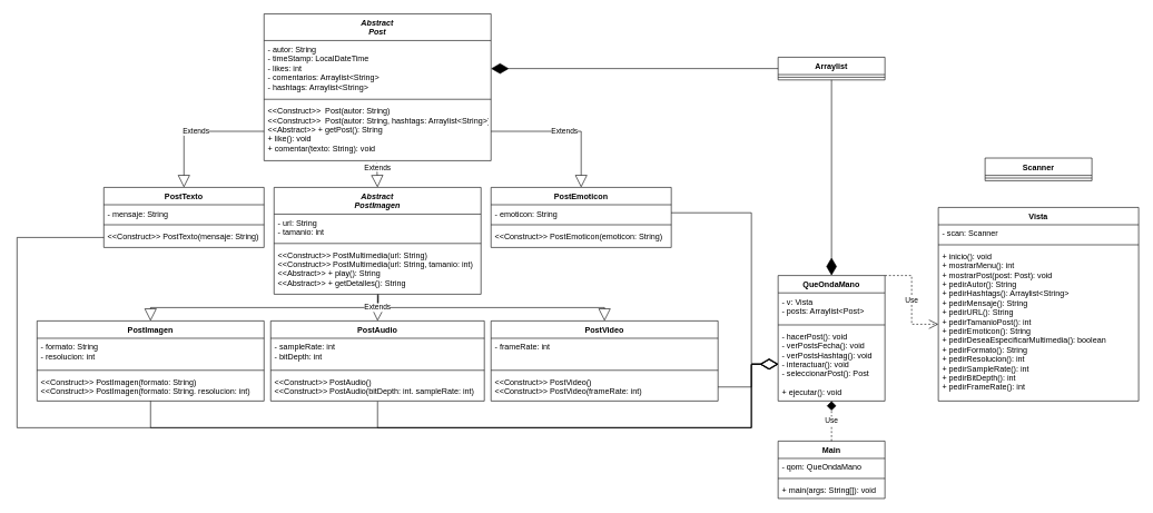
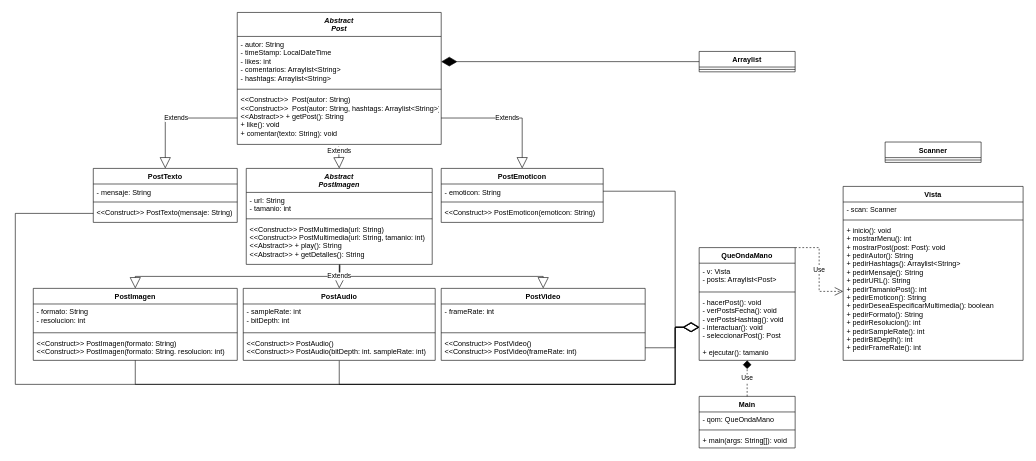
- <mxCell id="60" value="" style="endArrow=diamondThin;endFill=1;endSize=24;html=1;rounded=0;exitX=0.5;exitY=1;exitDx=0;exitDy=0;entryX=0.5;entryY=0;entryDx=0;entryDy=0;" edge="1" parent="1" source="44" target="34"><mxGeometry width="160" relative="1" as="geometry"><mxPoint x="1250" y="210" as="sourcePoint" /><mxPoint x="1410" y="210" as="targetPoint" /></mxGeometry></mxCell>
- <mxCell id="37" value="- hacerPost(): void&#10;- verPostsFecha(): void&#10;- verPostsHashtag(): void&#10;- interactuar(): void&#10;- seleccionarPost(): Post&#10;&#10;+ ejecutar(): void" style="text;strokeColor=none;fillColor=none;align=left;verticalAlign=top;spacingLeft=4;spacingRight=4;overflow=hidden;rotatable=0;points=[[0,0.5],[1,0.5]];portConstraint=eastwest;" vertex="1" parent="34"><mxGeometry y="78" width="160" height="110" as="geometry" /></mxCell>
+ <mxCell id="37" value="- hacerPost(): void&#10;- verPostsFecha(): void&#10;- verPostsHashtag(): void&#10;- interactuar(): void&#10;- seleccionarPost(): Post&#10;&#10;+ ejecutar(): tamanio" style="text;strokeColor=none;fillColor=none;align=left;verticalAlign=top;spacingLeft=4;spacingRight=4;overflow=hidden;rotatable=0;points=[[0,0.5],[1,0.5]];portConstraint=eastwest;" vertex="1" parent="34"><mxGeometry y="78" width="160" height="110" as="geometry" /></mxCell>
